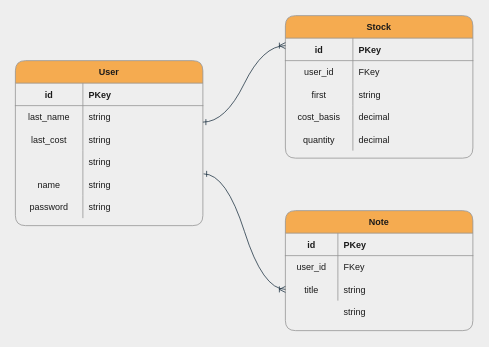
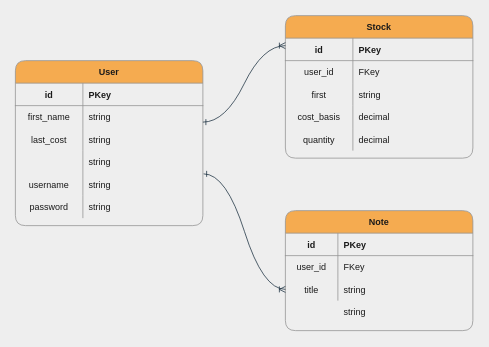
- <mxCell id="35" value="last_name" style="shape=partialRectangle;connectable=0;fillColor=none;top=0;left=0;bottom=0;right=0;editable=1;overflow=hidden;rounded=1;strokeColor=#909090;fontColor=#1A1A1A;" parent="34" vertex="1"><mxGeometry width="90" height="30" as="geometry"><mxRectangle width="90" height="30" as="alternateBounds" /></mxGeometry></mxCell>
+ <mxCell id="35" value="first_name" style="shape=partialRectangle;connectable=0;fillColor=none;top=0;left=0;bottom=0;right=0;editable=1;overflow=hidden;rounded=1;strokeColor=#909090;fontColor=#1A1A1A;" parent="34" vertex="1"><mxGeometry width="90" height="30" as="geometry"><mxRectangle width="90" height="30" as="alternateBounds" /></mxGeometry></mxCell>
- <mxCell id="43" value="name" style="shape=partialRectangle;connectable=0;fillColor=none;top=0;left=0;bottom=0;right=0;editable=1;overflow=hidden;rounded=1;strokeColor=#909090;fontColor=#1A1A1A;" parent="42" vertex="1"><mxGeometry width="90" height="30" as="geometry"><mxRectangle width="90" height="30" as="alternateBounds" /></mxGeometry></mxCell>
+ <mxCell id="43" value="username" style="shape=partialRectangle;connectable=0;fillColor=none;top=0;left=0;bottom=0;right=0;editable=1;overflow=hidden;rounded=1;strokeColor=#909090;fontColor=#1A1A1A;" parent="42" vertex="1"><mxGeometry width="90" height="30" as="geometry"><mxRectangle width="90" height="30" as="alternateBounds" /></mxGeometry></mxCell>
